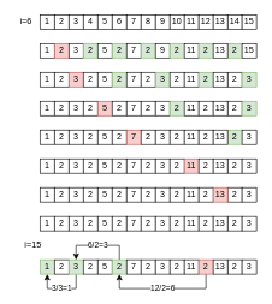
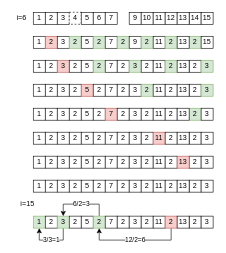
- <mxCell id="5" value="4" style="whiteSpace=wrap;html=1;" vertex="1" parent="1"><mxGeometry x="115" y="20" width="20" height="20" as="geometry" /></mxCell>
+ <mxCell id="5" value="4" style="whiteSpace=wrap;html=1;dashed=1;" vertex="1" parent="1"><mxGeometry x="115" y="20" width="20" height="20" as="geometry" /></mxCell>
- <mxCell id="9" value="8" style="whiteSpace=wrap;html=1;" vertex="1" parent="1"><mxGeometry x="195" y="20" width="20" height="20" as="geometry" /></mxCell>
